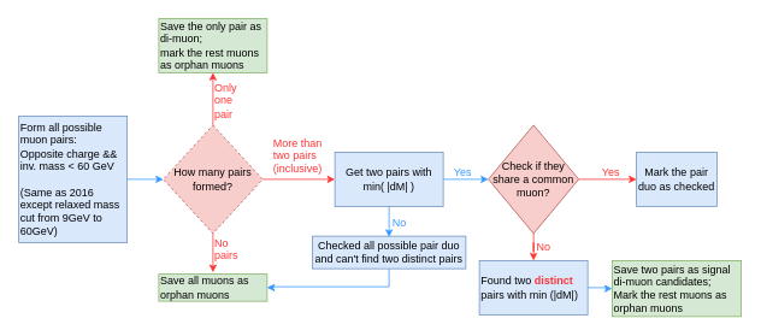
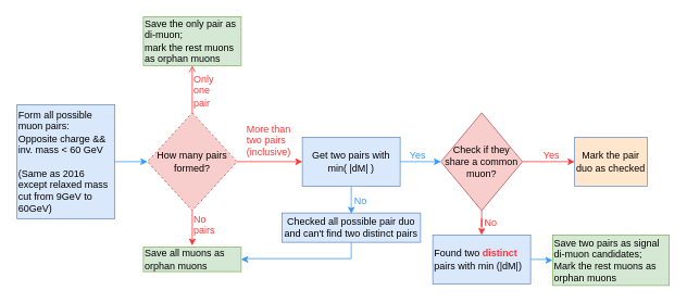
- <mxCell id="5" value="" style="edgeStyle=orthogonalEdgeStyle;rounded=0;orthogonalLoop=1;jettySize=auto;html=1;entryX=0.5;entryY=1;entryDx=0;entryDy=0;strokeColor=#FF3333;" edge="1" parent="1" source="7" target="25"><mxGeometry relative="1" as="geometry"><mxPoint x="235" y="97" as="targetPoint" /><Array as="points" /></mxGeometry></mxCell>
+ <mxCell id="5" value="" style="edgeStyle=orthogonalEdgeStyle;rounded=0;orthogonalLoop=1;jettySize=auto;html=1;entryX=0.5;entryY=1;entryDx=0;entryDy=0;strokeColor=#FF3333;endArrow=open;" edge="1" parent="1" source="7" target="25"><mxGeometry relative="1" as="geometry"><mxPoint x="235" y="97" as="targetPoint" /><Array as="points" /></mxGeometry></mxCell>
- <mxCell id="24" value="&lt;span style=&quot;white-space: normal&quot;&gt;Mark the pair duo as checked&lt;/span&gt;" style="rounded=0;whiteSpace=wrap;html=1;fillColor=#dae8fc;strokeColor=#6c8ebf;" vertex="1" parent="1"><mxGeometry x="704" y="168" width="89" height="60" as="geometry" /></mxCell>
+ <mxCell id="24" value="&lt;span style=&quot;white-space: normal&quot;&gt;Mark the pair duo as checked&lt;/span&gt;" style="rounded=0;whiteSpace=wrap;html=1;fillColor=#ffe6cc;strokeColor=#6c8ebf;" vertex="1" parent="1"><mxGeometry x="704" y="168" width="89" height="60" as="geometry" /></mxCell>
